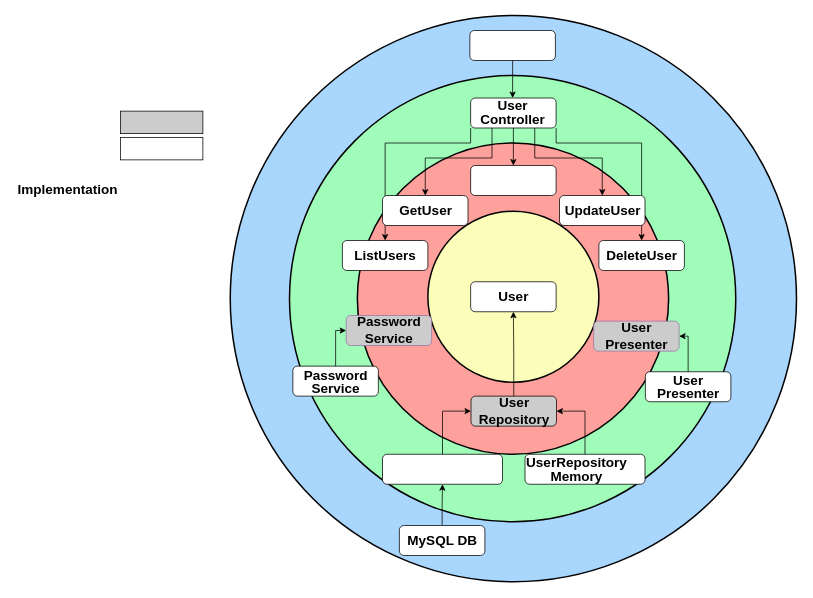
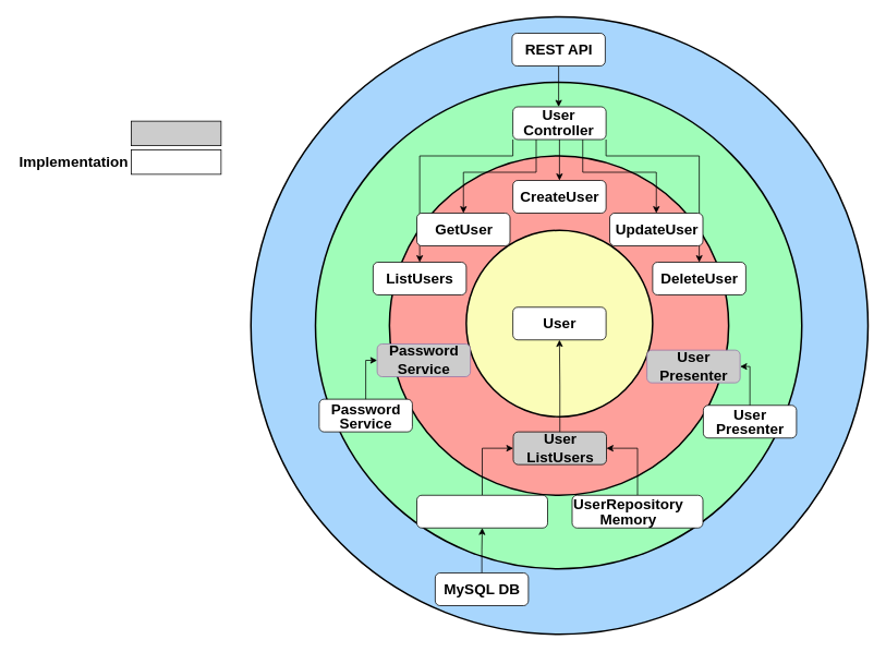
+ <mxCell id="51" value="REST API" style="text;html=1;strokeColor=none;fillColor=none;align=center;verticalAlign=middle;whiteSpace=wrap;rounded=0;fontSize=18;fontStyle=1" vertex="1" parent="1"><mxGeometry x="631" y="47.5" width="105" height="25" as="geometry" /></mxCell>
+ <mxCell id="7" value="CreateUser" style="text;html=1;strokeColor=none;fillColor=none;align=center;verticalAlign=middle;whiteSpace=wrap;rounded=0;fontSize=18;fontStyle=1" vertex="1" parent="1"><mxGeometry x="632" y="227.5" width="105" height="25" as="geometry" /></mxCell>
- <mxCell id="39" value="Implementation" style="text;html=1;strokeColor=none;fillColor=none;align=center;verticalAlign=middle;whiteSpace=wrap;rounded=0;fontSize=18;fontStyle=1" vertex="1" parent="1"><mxGeometry x="20" y="240" width="140" height="25" as="geometry" /></mxCell>
+ <mxCell id="39" value="Implementation" style="text;html=1;strokeColor=none;fillColor=none;align=center;verticalAlign=middle;whiteSpace=wrap;rounded=0;fontSize=18;fontStyle=1" vertex="1" parent="1"><mxGeometry x="20" y="185" width="140" height="25" as="geometry" /></mxCell>
- <mxCell id="48" value="User&lt;br style=&quot;border-color: var(--border-color);&quot;&gt;Repository" style="text;html=1;strokeColor=none;fillColor=#cccccc;align=center;verticalAlign=middle;whiteSpace=wrap;rounded=0;fontSize=18;fontStyle=1" vertex="1" parent="1"><mxGeometry x="632.5" y="535" width="105" height="25" as="geometry" /></mxCell>
+ <mxCell id="48" value="User&lt;br style=&quot;border-color: var(--border-color);&quot;&gt;ListUsers" style="text;html=1;strokeColor=none;fillColor=#cccccc;align=center;verticalAlign=middle;whiteSpace=wrap;rounded=0;fontSize=18;fontStyle=1" vertex="1" parent="1"><mxGeometry x="632.5" y="535" width="105" height="25" as="geometry" /></mxCell>
